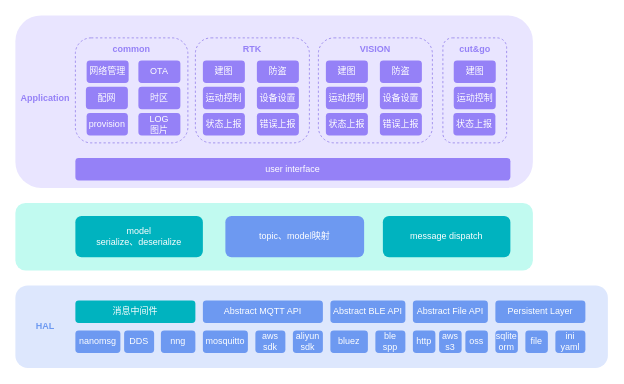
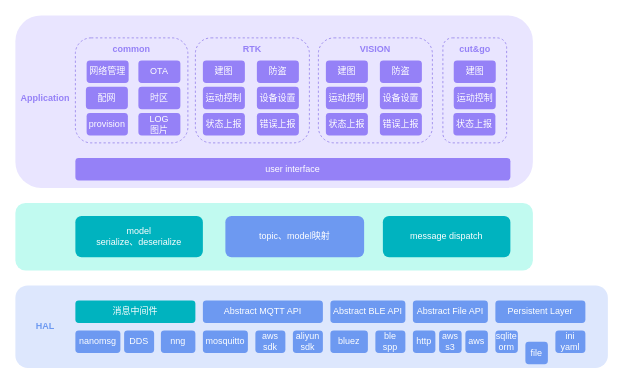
- <mxCell id="28" value="oss" style="rounded=1;whiteSpace=wrap;html=1;strokeColor=none;fillColor=#6d99f1;fontColor=#ffffff;" vertex="1" parent="1"><mxGeometry x="620" y="440" width="30" height="30" as="geometry" /></mxCell>
+ <mxCell id="28" value="aws" style="rounded=1;whiteSpace=wrap;html=1;strokeColor=none;fillColor=#6d99f1;fontColor=#ffffff;" vertex="1" parent="1"><mxGeometry x="620" y="440" width="30" height="30" as="geometry" /></mxCell>
- <mxCell id="44" value="file" style="rounded=1;whiteSpace=wrap;html=1;strokeColor=none;fillColor=#6d99f1;fontColor=#ffffff;" vertex="1" parent="1"><mxGeometry x="700" y="440" width="30" height="30" as="geometry" /></mxCell>
+ <mxCell id="44" value="file" style="rounded=1;whiteSpace=wrap;html=1;strokeColor=none;fillColor=#6d99f1;fontColor=#ffffff;" vertex="1" parent="1"><mxGeometry x="700" y="455" width="30" height="30" as="geometry" /></mxCell>
